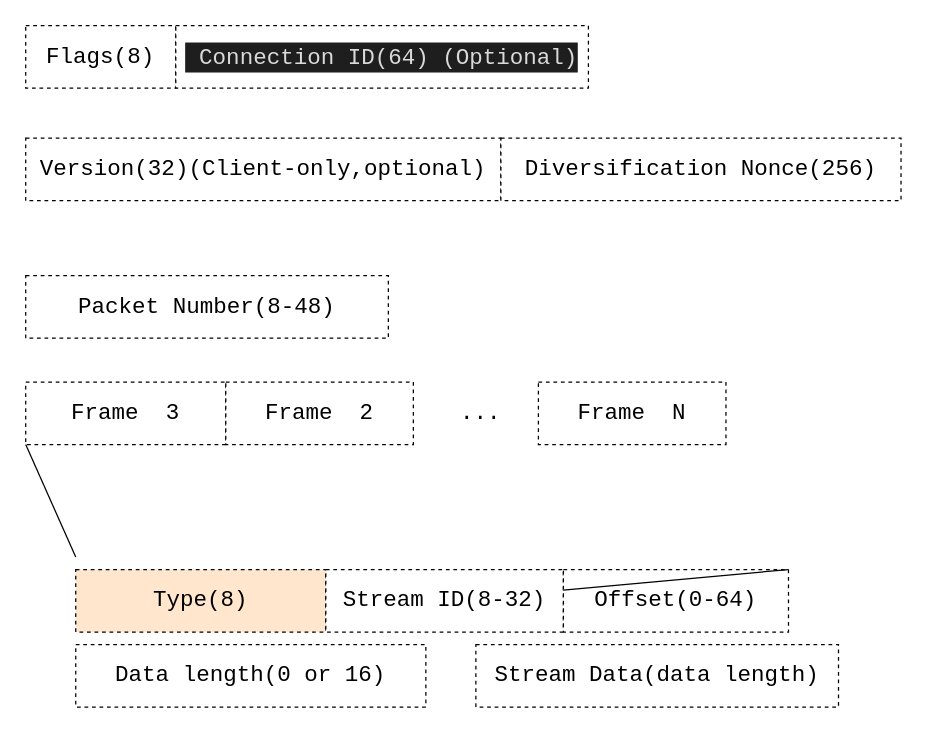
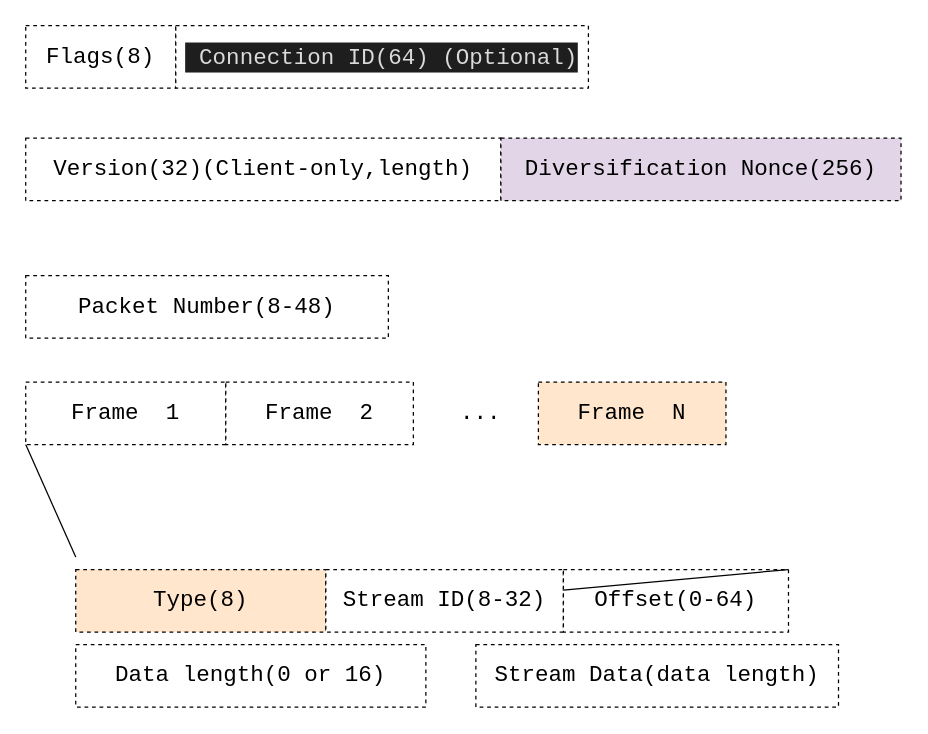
- <mxCell id="4" value="&lt;font style=&quot;font-size: 18px;&quot;&gt;Version(32)(Client-only,optional)&lt;/font&gt;" style="rounded=0;whiteSpace=wrap;html=1;dashed=1;fontFamily=Courier New;" vertex="1" parent="1"><mxGeometry x="20" y="110" width="380" height="50" as="geometry" /></mxCell>
+ <mxCell id="4" value="&lt;font style=&quot;font-size: 18px;&quot;&gt;Version(32)(Client-only,length)&lt;/font&gt;" style="rounded=0;whiteSpace=wrap;html=1;dashed=1;fontFamily=Courier New;" vertex="1" parent="1"><mxGeometry x="20" y="110" width="380" height="50" as="geometry" /></mxCell>
- <mxCell id="5" value="&lt;font style=&quot;font-size: 18px;&quot;&gt;Diversification Nonce(256)&lt;/font&gt;" style="rounded=0;whiteSpace=wrap;html=1;dashed=1;fontFamily=Courier New;" vertex="1" parent="1"><mxGeometry x="400" y="110" width="320" height="50" as="geometry" /></mxCell>
+ <mxCell id="5" value="&lt;font style=&quot;font-size: 18px;&quot;&gt;Diversification Nonce(256)&lt;/font&gt;" style="rounded=0;whiteSpace=wrap;html=1;dashed=1;fontFamily=Courier New;fillColor=#e1d5e7;" vertex="1" parent="1"><mxGeometry x="400" y="110" width="320" height="50" as="geometry" /></mxCell>
- <mxCell id="7" value="&lt;font style=&quot;font-size: 18px;&quot;&gt;Frame&amp;nbsp; 3&lt;/font&gt;" style="rounded=0;whiteSpace=wrap;html=1;dashed=1;fontFamily=Courier New;" vertex="1" parent="1"><mxGeometry x="20" y="305" width="160" height="50" as="geometry" /></mxCell>
+ <mxCell id="7" value="&lt;font style=&quot;font-size: 18px;&quot;&gt;Frame&amp;nbsp; 1&lt;/font&gt;" style="rounded=0;whiteSpace=wrap;html=1;dashed=1;fontFamily=Courier New;" vertex="1" parent="1"><mxGeometry x="20" y="305" width="160" height="50" as="geometry" /></mxCell>
- <mxCell id="9" value="&lt;font style=&quot;font-size: 18px;&quot;&gt;Frame&amp;nbsp; N&lt;/font&gt;" style="rounded=0;whiteSpace=wrap;html=1;dashed=1;fontFamily=Courier New;" vertex="1" parent="1"><mxGeometry x="430" y="305" width="150" height="50" as="geometry" /></mxCell>
+ <mxCell id="9" value="&lt;font style=&quot;font-size: 18px;&quot;&gt;Frame&amp;nbsp; N&lt;/font&gt;" style="rounded=0;whiteSpace=wrap;html=1;dashed=1;fontFamily=Courier New;fillColor=#ffe6cc;" vertex="1" parent="1"><mxGeometry x="430" y="305" width="150" height="50" as="geometry" /></mxCell>
